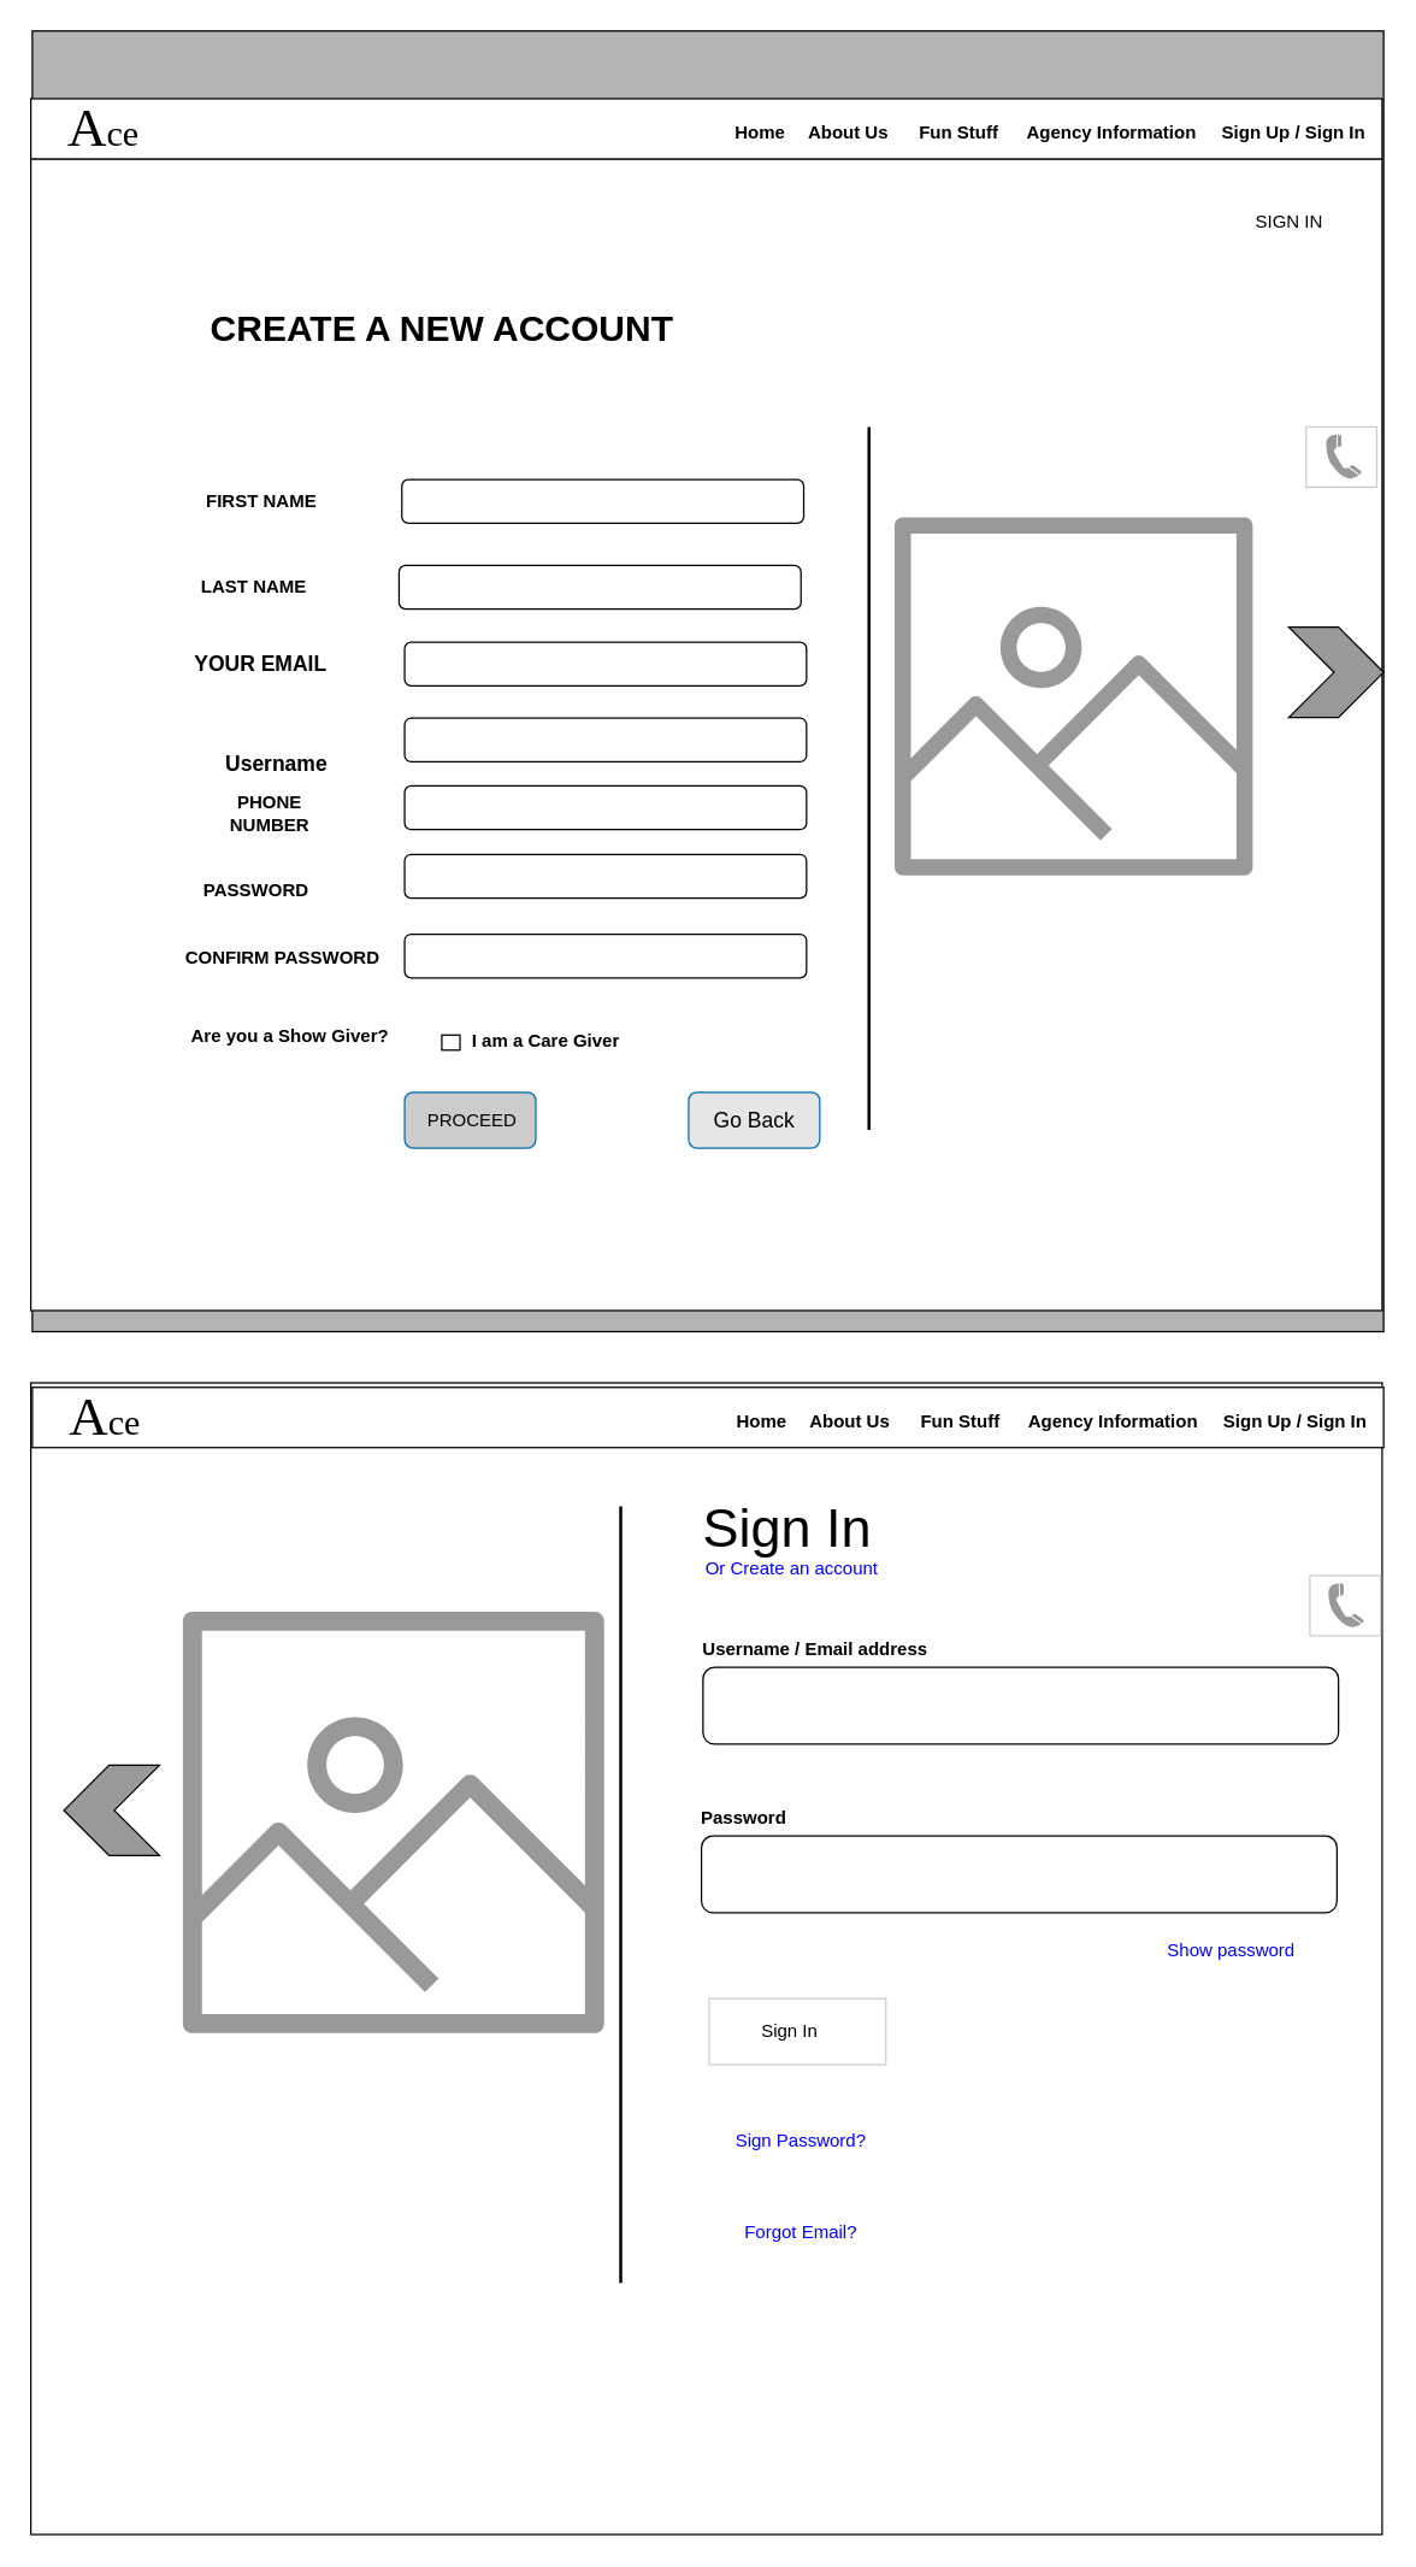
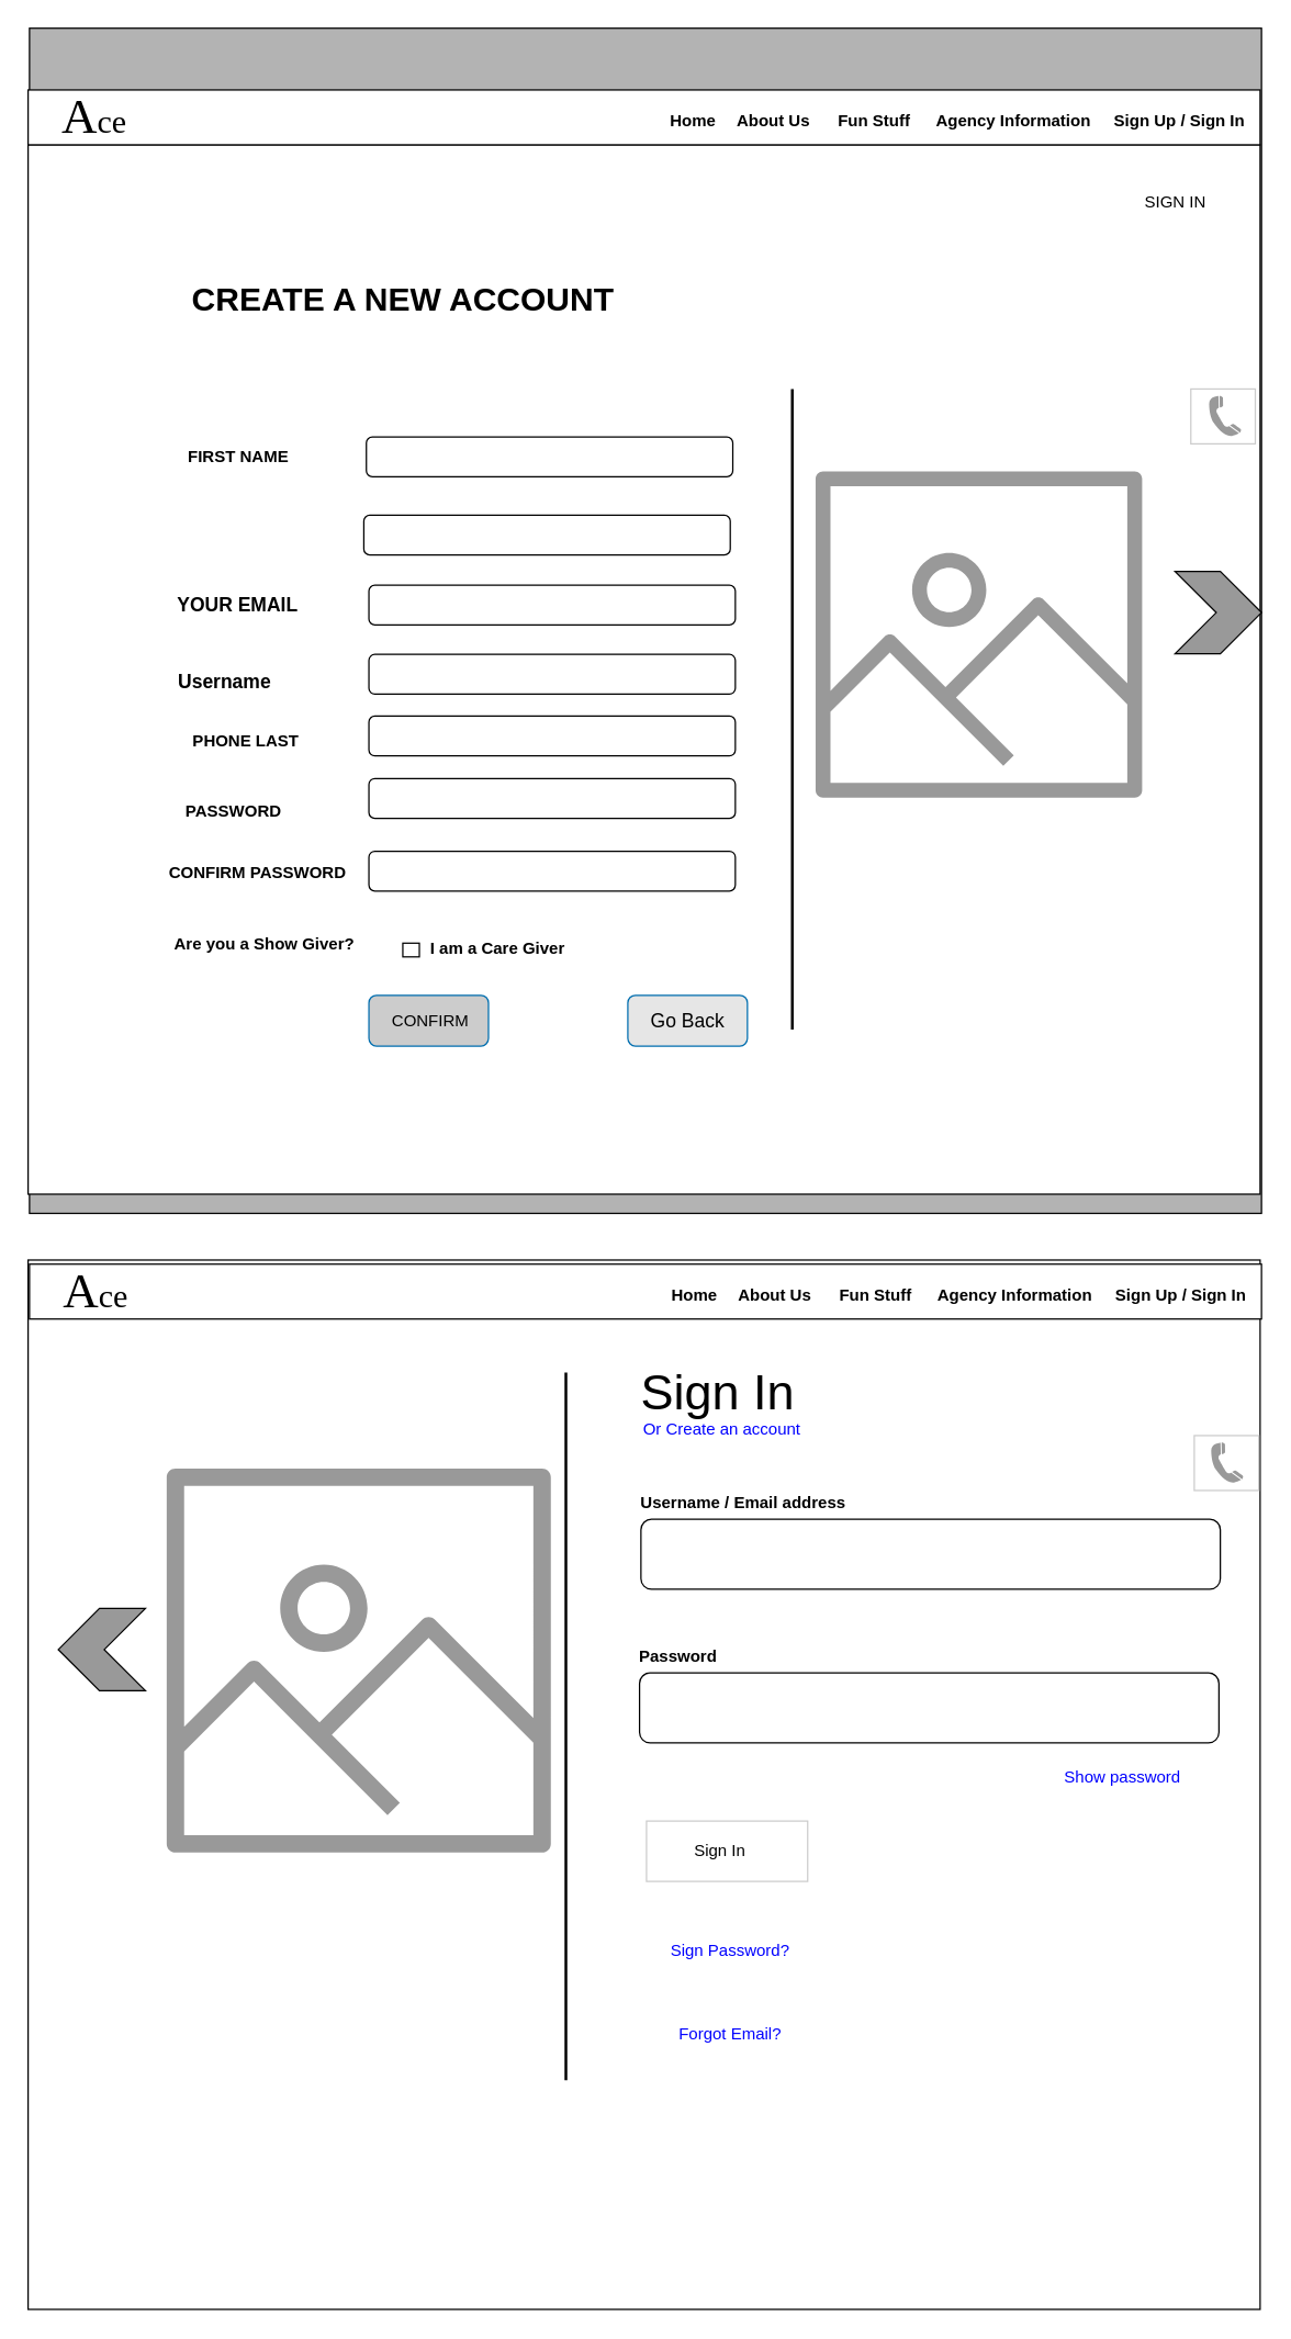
- <mxCell id="15" value="LAST NAME" style="text;html=1;strokeColor=none;fillColor=none;align=center;verticalAlign=middle;whiteSpace=wrap;rounded=0;fontStyle=1" parent="6" vertex="1"><mxGeometry x="50.079" y="186.25" width="73.264" height="20.5" as="geometry" /></mxCell>
- <mxCell id="25" value="&lt;font style=&quot;font-size: 14px&quot;&gt;Username&lt;/font&gt;" style="text;html=1;strokeColor=none;fillColor=none;align=center;verticalAlign=middle;whiteSpace=wrap;rounded=0;fontStyle=1" parent="6" vertex="1"><mxGeometry x="59.878" y="304" width="83.465" height="20.5" as="geometry" /></mxCell>
+ <mxCell id="25" value="&lt;font style=&quot;font-size: 14px&quot;&gt;Username&lt;/font&gt;" style="text;html=1;strokeColor=none;fillColor=none;align=center;verticalAlign=middle;whiteSpace=wrap;rounded=0;fontStyle=1" parent="6" vertex="1"><mxGeometry x="39.878" y="294" width="83.465" height="20.5" as="geometry" /></mxCell>
- <mxCell id="17" value="PHONE NUMBER" style="text;html=1;strokeColor=none;fillColor=none;align=center;verticalAlign=middle;whiteSpace=wrap;rounded=0;fontStyle=1" parent="6" vertex="1"><mxGeometry x="50.079" y="337" width="93.666" height="20.5" as="geometry" /></mxCell>
+ <mxCell id="17" value="PHONE LAST" style="text;html=1;strokeColor=none;fillColor=none;align=center;verticalAlign=middle;whiteSpace=wrap;rounded=0;fontStyle=1" parent="6" vertex="1"><mxGeometry x="50.079" y="337" width="93.666" height="20.5" as="geometry" /></mxCell>
- <mxCell id="22" value="PROCEED" style="text;html=1;strokeColor=none;fillColor=none;align=center;verticalAlign=middle;whiteSpace=wrap;rounded=0;" parent="6" vertex="1"><mxGeometry x="213.299" y="540.5" width="37.096" height="20" as="geometry" /></mxCell>
+ <mxCell id="22" value="CONFIRM" style="text;html=1;strokeColor=none;fillColor=none;align=center;verticalAlign=middle;whiteSpace=wrap;rounded=0;" parent="6" vertex="1"><mxGeometry x="213.299" y="540.5" width="37.096" height="20" as="geometry" /></mxCell>
